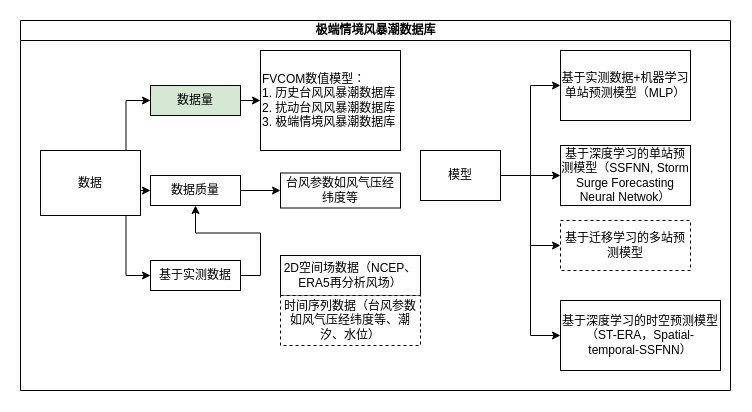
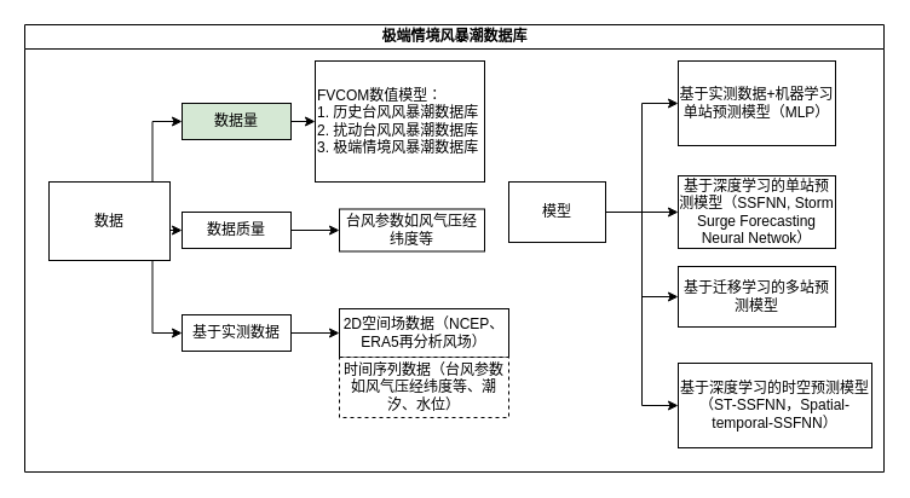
- <mxCell id="10" style="edgeStyle=orthogonalEdgeStyle;rounded=0;orthogonalLoop=1;jettySize=auto;html=1;exitX=1;exitY=0.5;exitDx=0;exitDy=0;" edge="1" parent="2" source="11" target="9"><mxGeometry relative="1" as="geometry" /></mxCell>
+ <mxCell id="10" style="edgeStyle=orthogonalEdgeStyle;rounded=0;orthogonalLoop=1;jettySize=auto;html=1;exitX=1;exitY=0.5;exitDx=0;exitDy=0;entryX=0;entryY=0.5;entryDx=0;entryDy=0;" edge="1" parent="2" source="11" target="24"><mxGeometry relative="1" as="geometry" /></mxCell>
- <mxCell id="18" value="基于迁移学习的多站预测模型" style="rounded=0;whiteSpace=wrap;html=1;dashed=1;" vertex="1" parent="2"><mxGeometry x="540" y="200" width="130" height="50" as="geometry" /></mxCell>
+ <mxCell id="18" value="基于迁移学习的多站预测模型" style="rounded=0;whiteSpace=wrap;html=1;" vertex="1" parent="2"><mxGeometry x="540" y="200" width="130" height="50" as="geometry" /></mxCell>
- <mxCell id="20" value="基于深度学习的时空预测模型（ST-ERA，Spatial-temporal-SSFNN）" style="rounded=0;whiteSpace=wrap;html=1;" vertex="1" parent="2"><mxGeometry x="540" y="280" width="160" height="70" as="geometry" /></mxCell>
+ <mxCell id="20" value="基于深度学习的时空预测模型（ST-SSFNN，Spatial-temporal-SSFNN）" style="rounded=0;whiteSpace=wrap;html=1;" vertex="1" parent="2"><mxGeometry x="540" y="280" width="160" height="70" as="geometry" /></mxCell>
